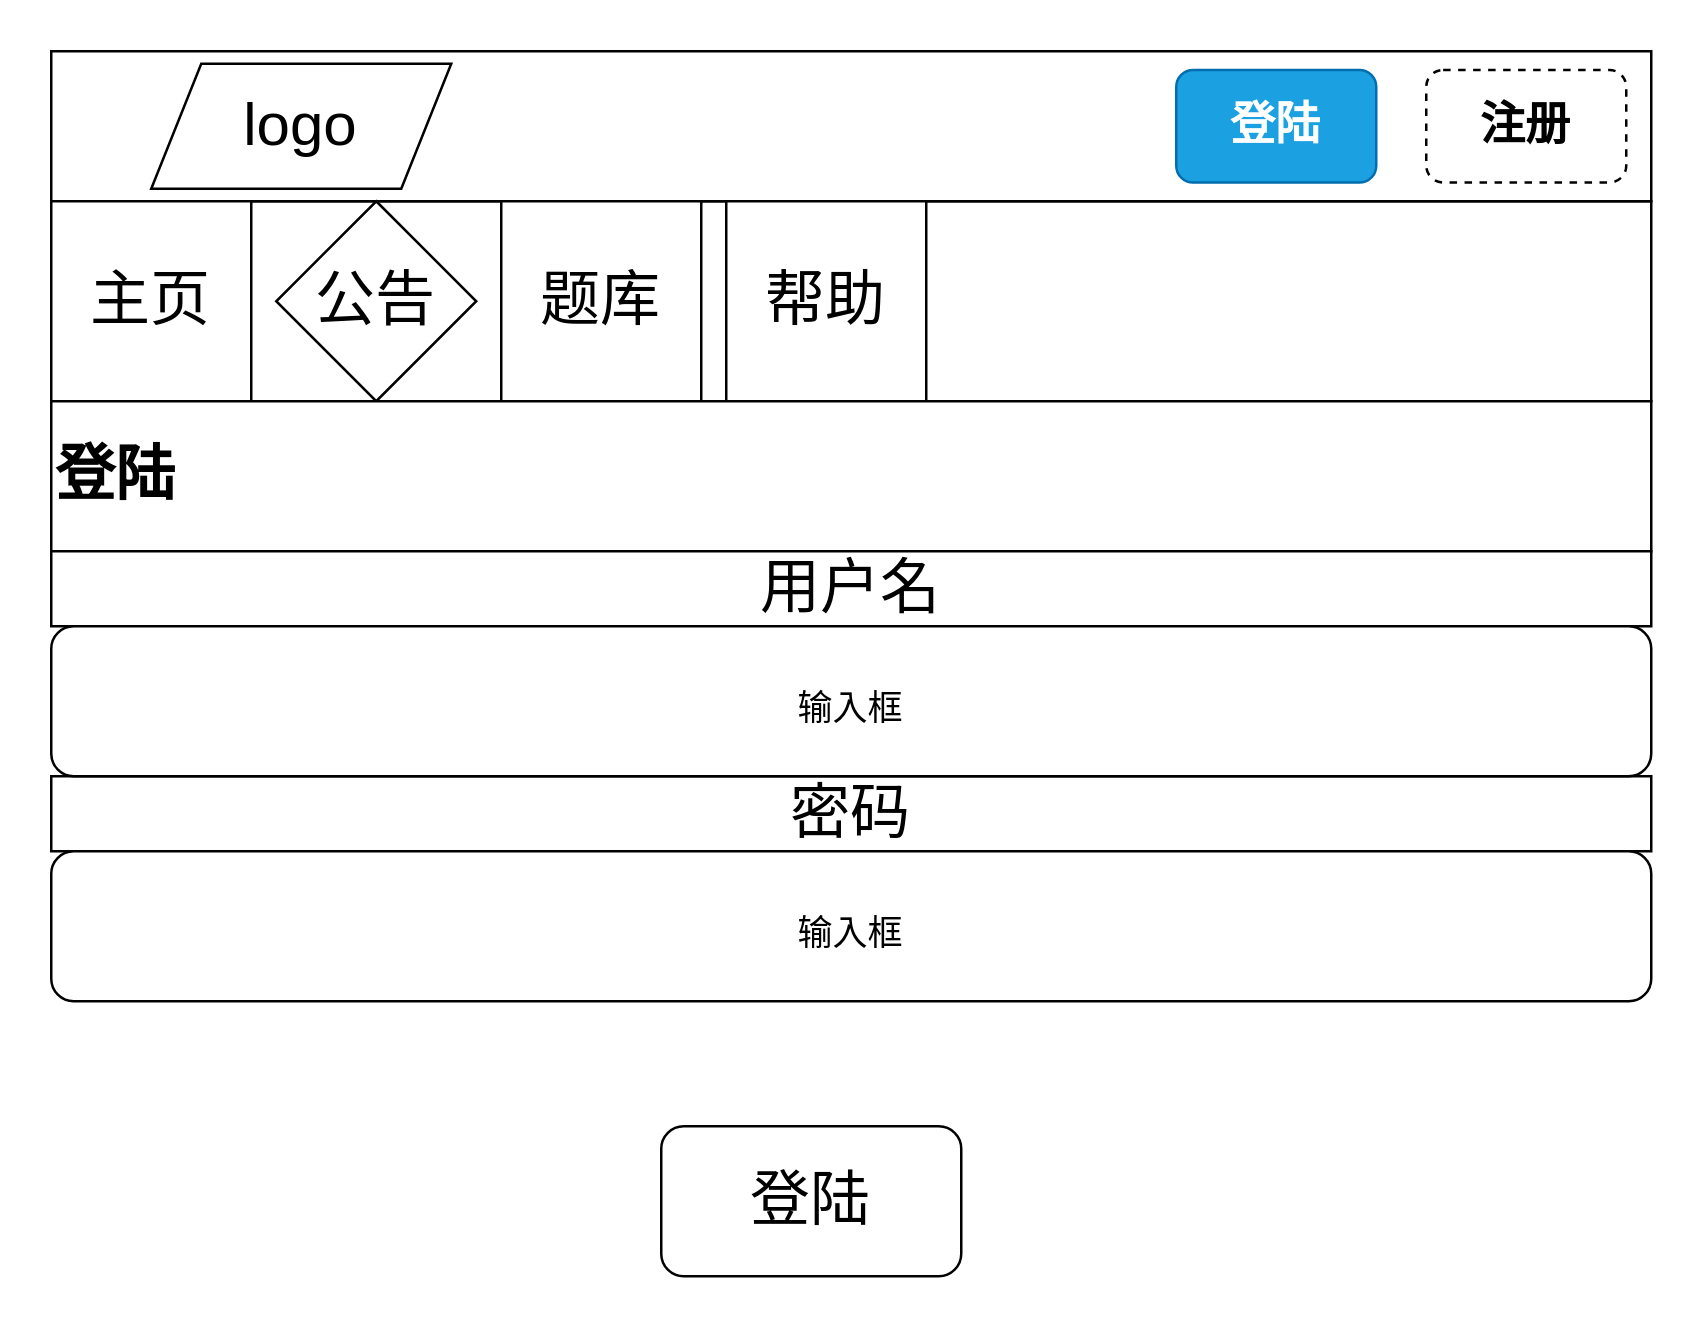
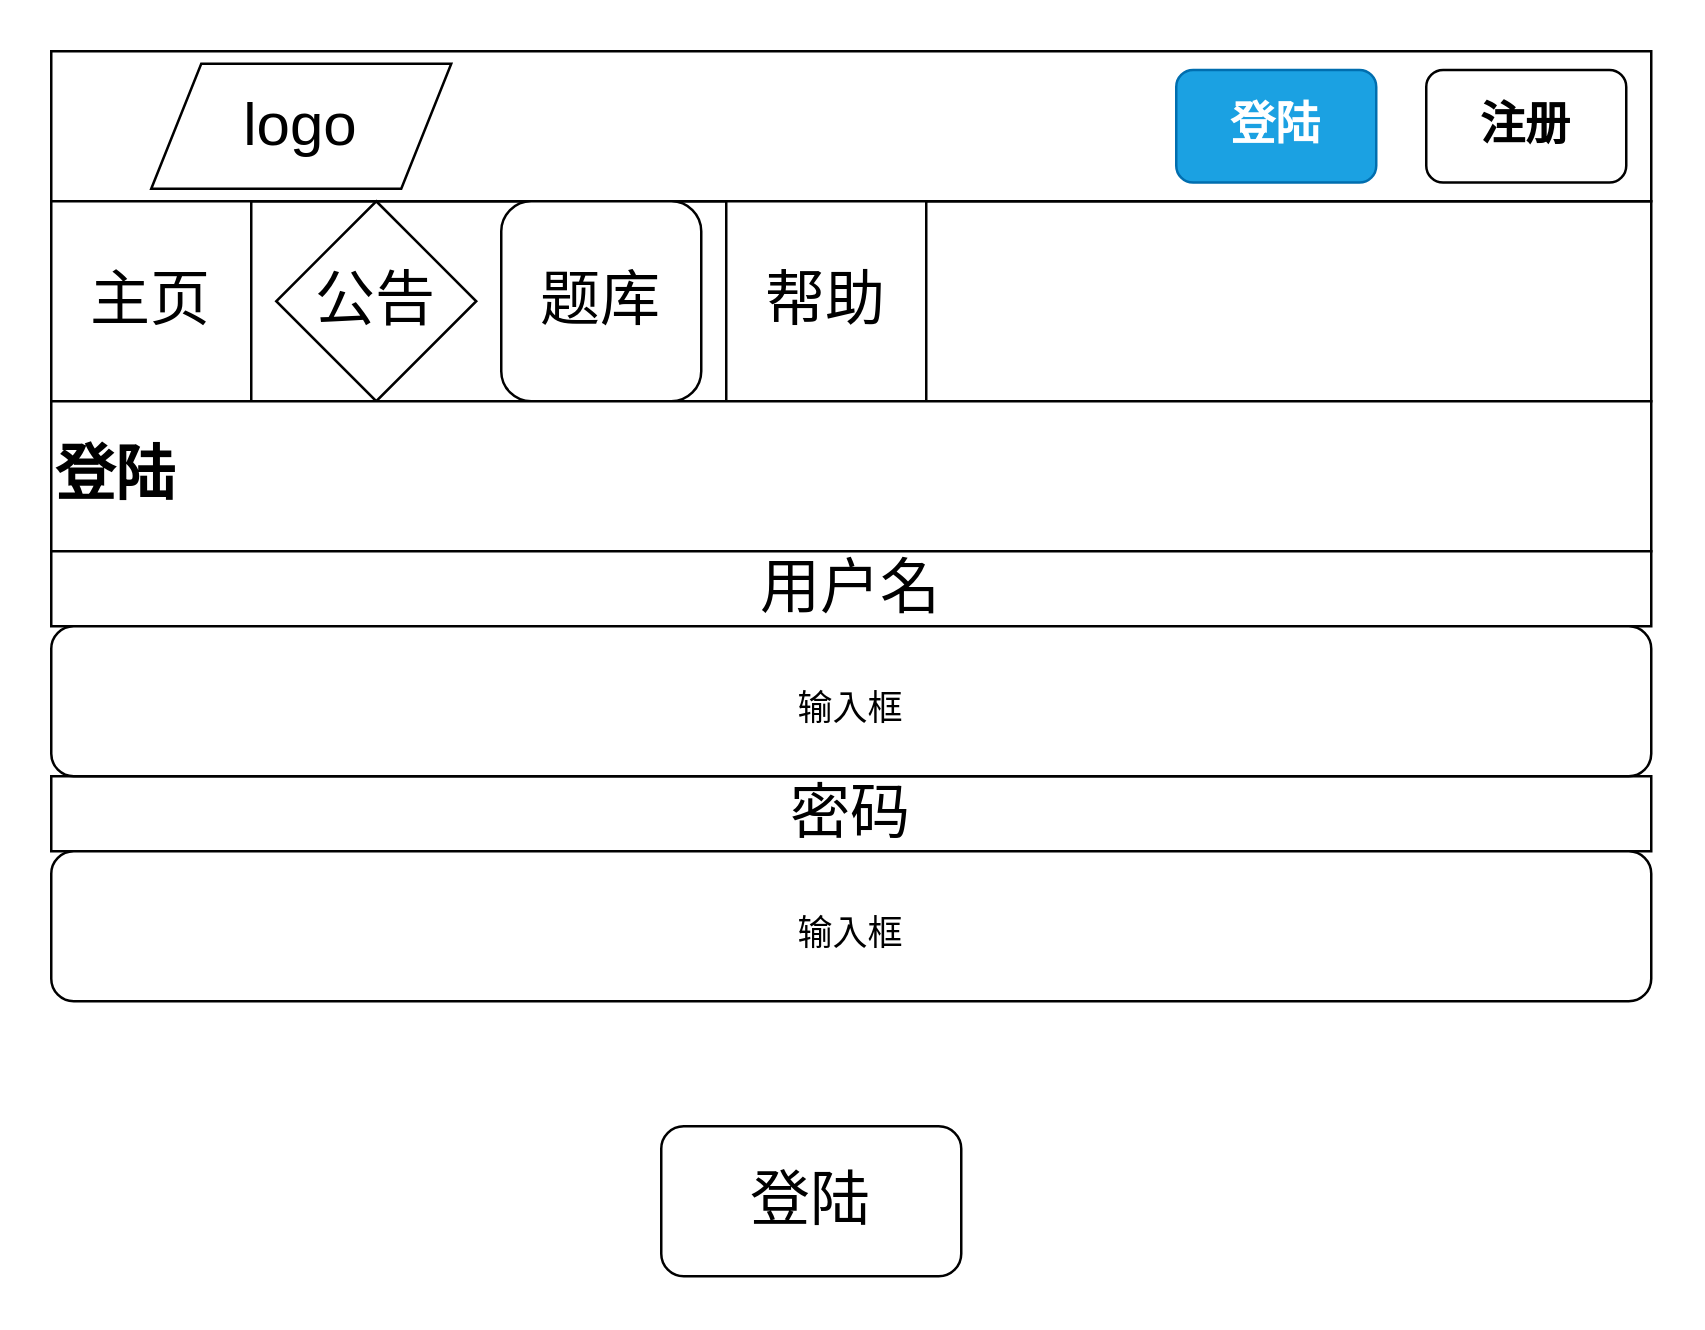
- <mxCell id="16" value="&lt;font style=&quot;font-size: 18px;&quot;&gt;&lt;b style=&quot;&quot;&gt;注册&lt;/b&gt;&lt;/font&gt;" style="rounded=1;whiteSpace=wrap;html=1;dashed=1;" parent="1" vertex="1"><mxGeometry x="570" y="27.5" width="80" height="45" as="geometry" /></mxCell>
+ <mxCell id="16" value="&lt;font style=&quot;font-size: 18px;&quot;&gt;&lt;b style=&quot;&quot;&gt;注册&lt;/b&gt;&lt;/font&gt;" style="rounded=1;whiteSpace=wrap;html=1;" parent="1" vertex="1"><mxGeometry x="570" y="27.5" width="80" height="45" as="geometry" /></mxCell>
- <mxCell id="7" value="题库" style="whiteSpace=wrap;html=1;aspect=fixed;fontSize=24;" parent="1" vertex="1"><mxGeometry x="200" y="80" width="80" height="80" as="geometry" /></mxCell>
+ <mxCell id="7" value="题库" style="whiteSpace=wrap;html=1;aspect=fixed;fontSize=24;rounded=1;" parent="1" vertex="1"><mxGeometry x="200" y="80" width="80" height="80" as="geometry" /></mxCell>
